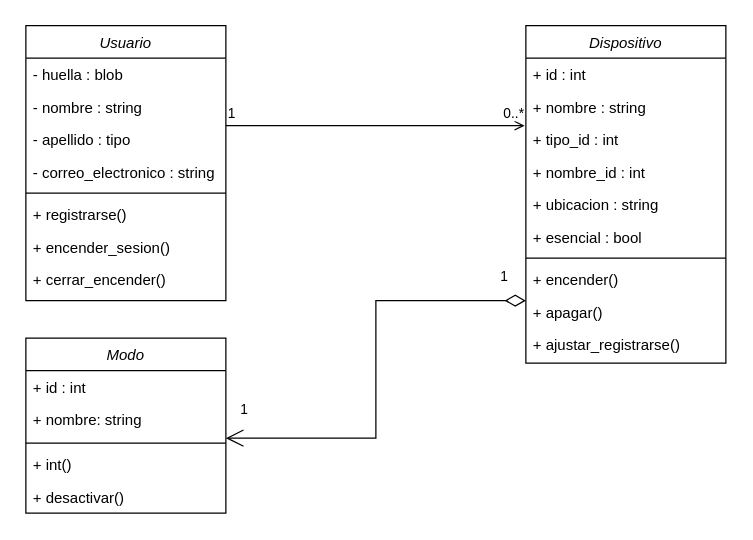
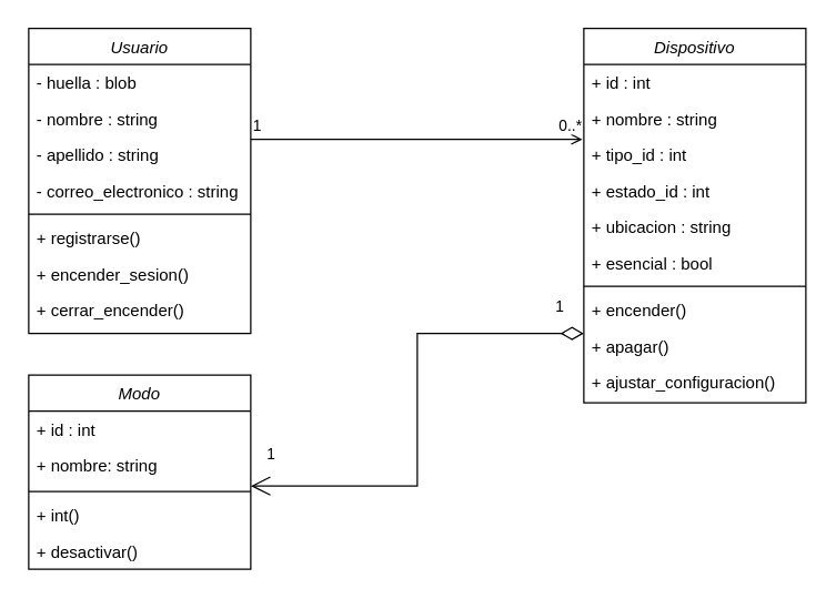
- <mxCell id="5" value="- apellido : tipo&#10;" style="text;align=left;verticalAlign=top;spacingLeft=4;spacingRight=4;overflow=hidden;rotatable=0;points=[[0,0.5],[1,0.5]];portConstraint=eastwest;rounded=0;shadow=0;html=0;" parent="2" vertex="1"><mxGeometry y="78" width="160" height="26" as="geometry" /></mxCell>
+ <mxCell id="5" value="- apellido : string&#10;" style="text;align=left;verticalAlign=top;spacingLeft=4;spacingRight=4;overflow=hidden;rotatable=0;points=[[0,0.5],[1,0.5]];portConstraint=eastwest;rounded=0;shadow=0;html=0;" parent="2" vertex="1"><mxGeometry y="78" width="160" height="26" as="geometry" /></mxCell>
- <mxCell id="21" value="+ nombre_id : int" style="text;align=left;verticalAlign=top;spacingLeft=4;spacingRight=4;overflow=hidden;rotatable=0;points=[[0,0.5],[1,0.5]];portConstraint=eastwest;rounded=0;shadow=0;html=0;" vertex="1" parent="17"><mxGeometry y="104" width="160" height="26" as="geometry" /></mxCell>
+ <mxCell id="21" value="+ estado_id : int" style="text;align=left;verticalAlign=top;spacingLeft=4;spacingRight=4;overflow=hidden;rotatable=0;points=[[0,0.5],[1,0.5]];portConstraint=eastwest;rounded=0;shadow=0;html=0;" vertex="1" parent="17"><mxGeometry y="104" width="160" height="26" as="geometry" /></mxCell>
- <mxCell id="27" value="+ ajustar_registrarse()" style="text;align=left;verticalAlign=top;spacingLeft=4;spacingRight=4;overflow=hidden;rotatable=0;points=[[0,0.5],[1,0.5]];portConstraint=eastwest;rounded=0;shadow=0;html=0;" vertex="1" parent="17"><mxGeometry y="242" width="160" height="26" as="geometry" /></mxCell>
+ <mxCell id="27" value="+ ajustar_configuracion()" style="text;align=left;verticalAlign=top;spacingLeft=4;spacingRight=4;overflow=hidden;rotatable=0;points=[[0,0.5],[1,0.5]];portConstraint=eastwest;rounded=0;shadow=0;html=0;" vertex="1" parent="17"><mxGeometry y="242" width="160" height="26" as="geometry" /></mxCell>
